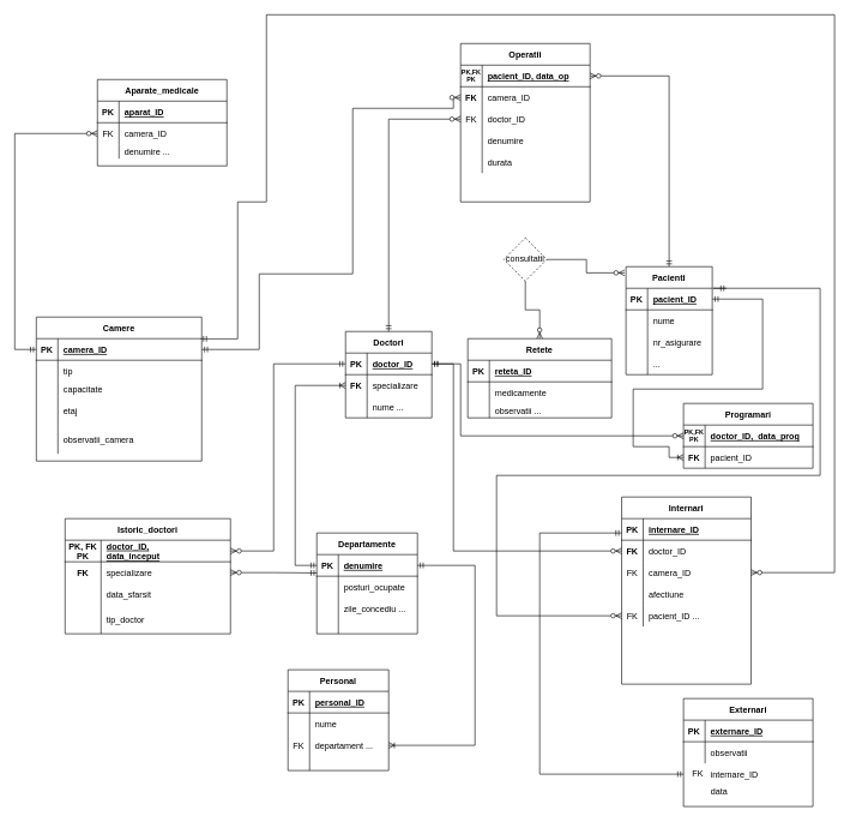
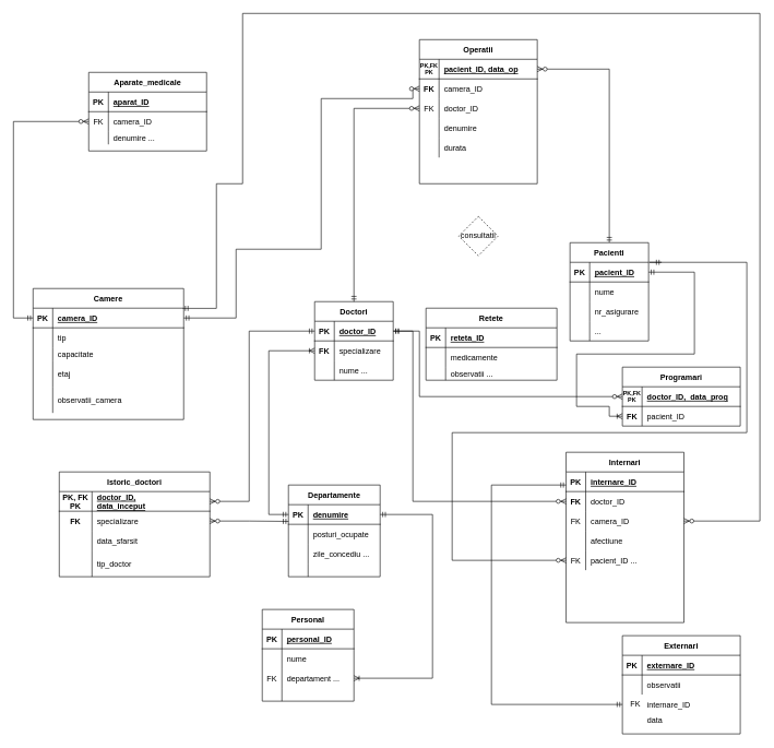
- <mxCell id="2" style="edgeStyle=orthogonalEdgeStyle;rounded=0;orthogonalLoop=1;jettySize=auto;html=1;entryX=1;entryY=0.5;entryDx=0;entryDy=0;endArrow=none;endFill=0;startArrow=ERzeroToMany;startFill=1;exitX=-0.015;exitY=0.057;exitDx=0;exitDy=0;exitPerimeter=0;" parent="1" source="110" target="6" edge="1"><mxGeometry relative="1" as="geometry"><mxPoint x="780" y="420" as="sourcePoint" /></mxGeometry></mxCell>
- <mxCell id="3" style="edgeStyle=orthogonalEdgeStyle;rounded=0;orthogonalLoop=1;jettySize=auto;html=1;entryX=0.5;entryY=1;entryDx=0;entryDy=0;endArrow=none;endFill=0;startArrow=ERzeroToMany;startFill=1;exitX=0.5;exitY=0;exitDx=0;exitDy=0;" parent="1" source="91" target="6" edge="1"><mxGeometry relative="1" as="geometry"><mxPoint x="644" y="500" as="sourcePoint" /></mxGeometry></mxCell>
